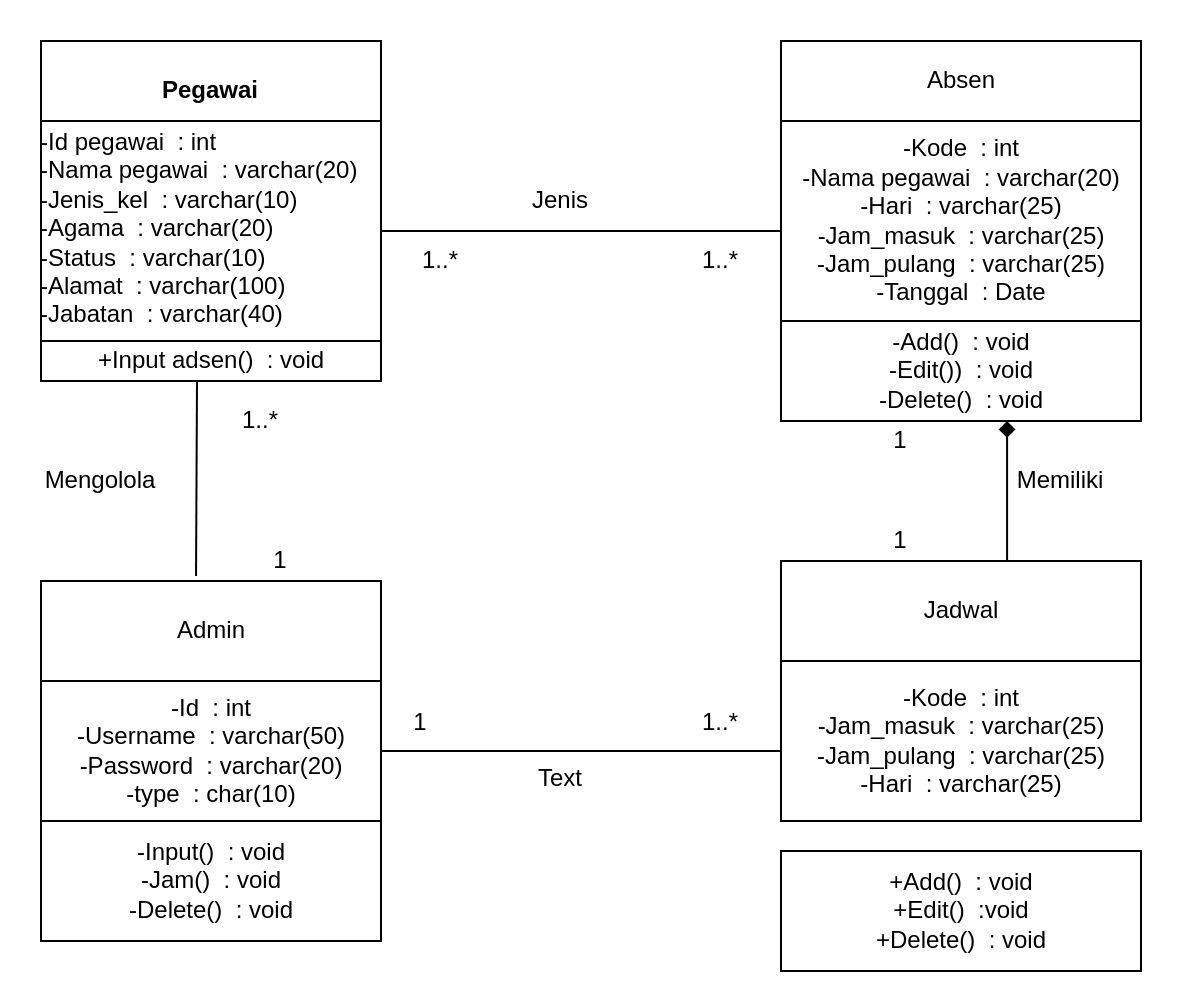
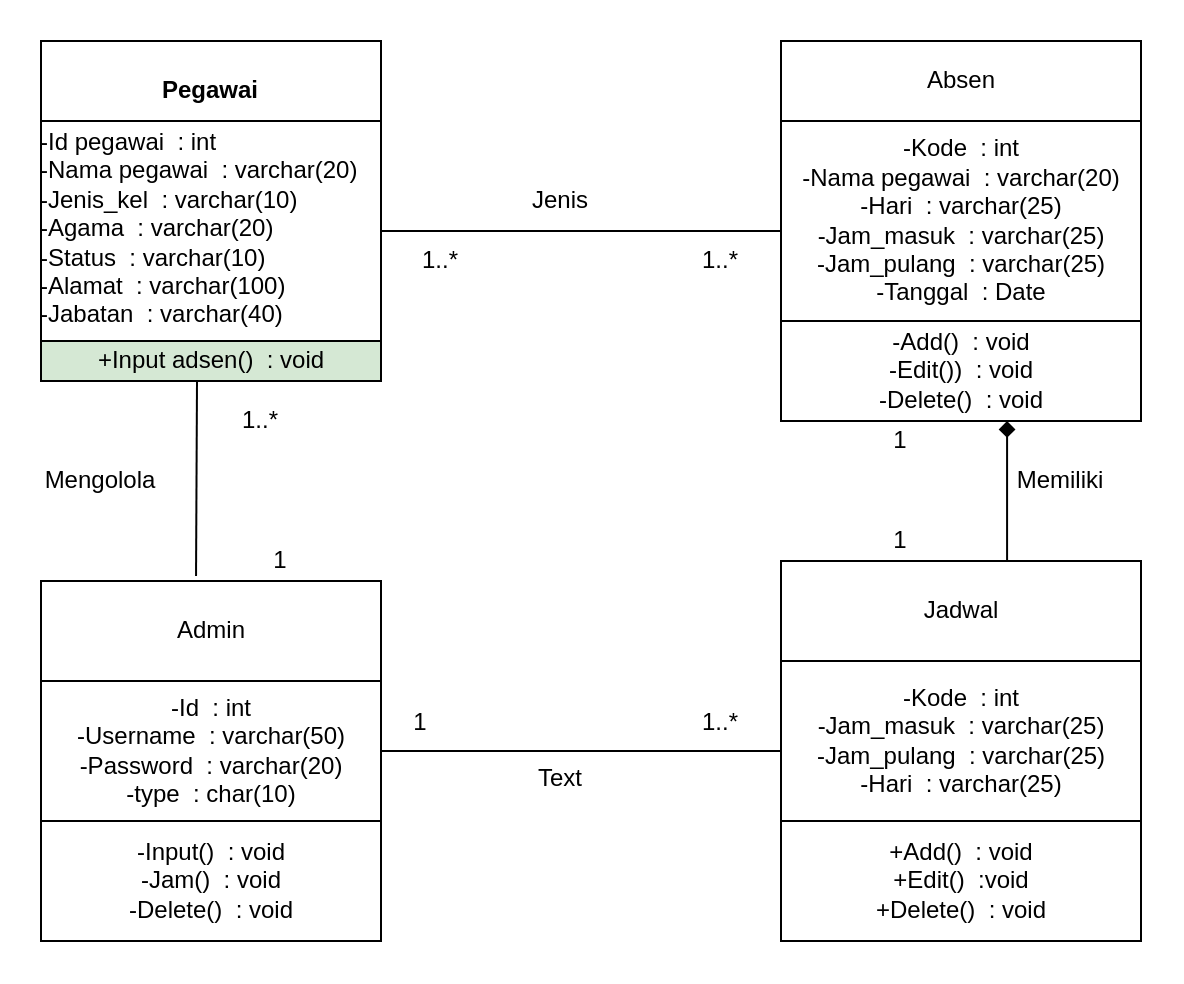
- <mxCell id="4" value="+Input adsen()&amp;nbsp; : void" style="html=1;" vertex="1" parent="1"><mxGeometry y="170" width="170" height="20" as="geometry" x="20" /></mxCell>
+ <mxCell id="4" value="+Input adsen()&amp;nbsp; : void" style="html=1;fillColor=#d5e8d4;" vertex="1" parent="1"><mxGeometry y="170" width="170" height="20" as="geometry" x="20" /></mxCell>
- <mxCell id="10" value="+Add()&amp;nbsp; : void&lt;br&gt;+Edit()&amp;nbsp; :void&lt;br&gt;+Delete()&amp;nbsp; : void" style="html=1;" vertex="1" parent="1"><mxGeometry x="390" y="425" width="180" height="60" as="geometry" /></mxCell>
+ <mxCell id="10" value="+Add()&amp;nbsp; : void&lt;br&gt;+Edit()&amp;nbsp; :void&lt;br&gt;+Delete()&amp;nbsp; : void" style="html=1;" vertex="1" parent="1"><mxGeometry x="390" y="410" width="180" height="60" as="geometry" /></mxCell>
